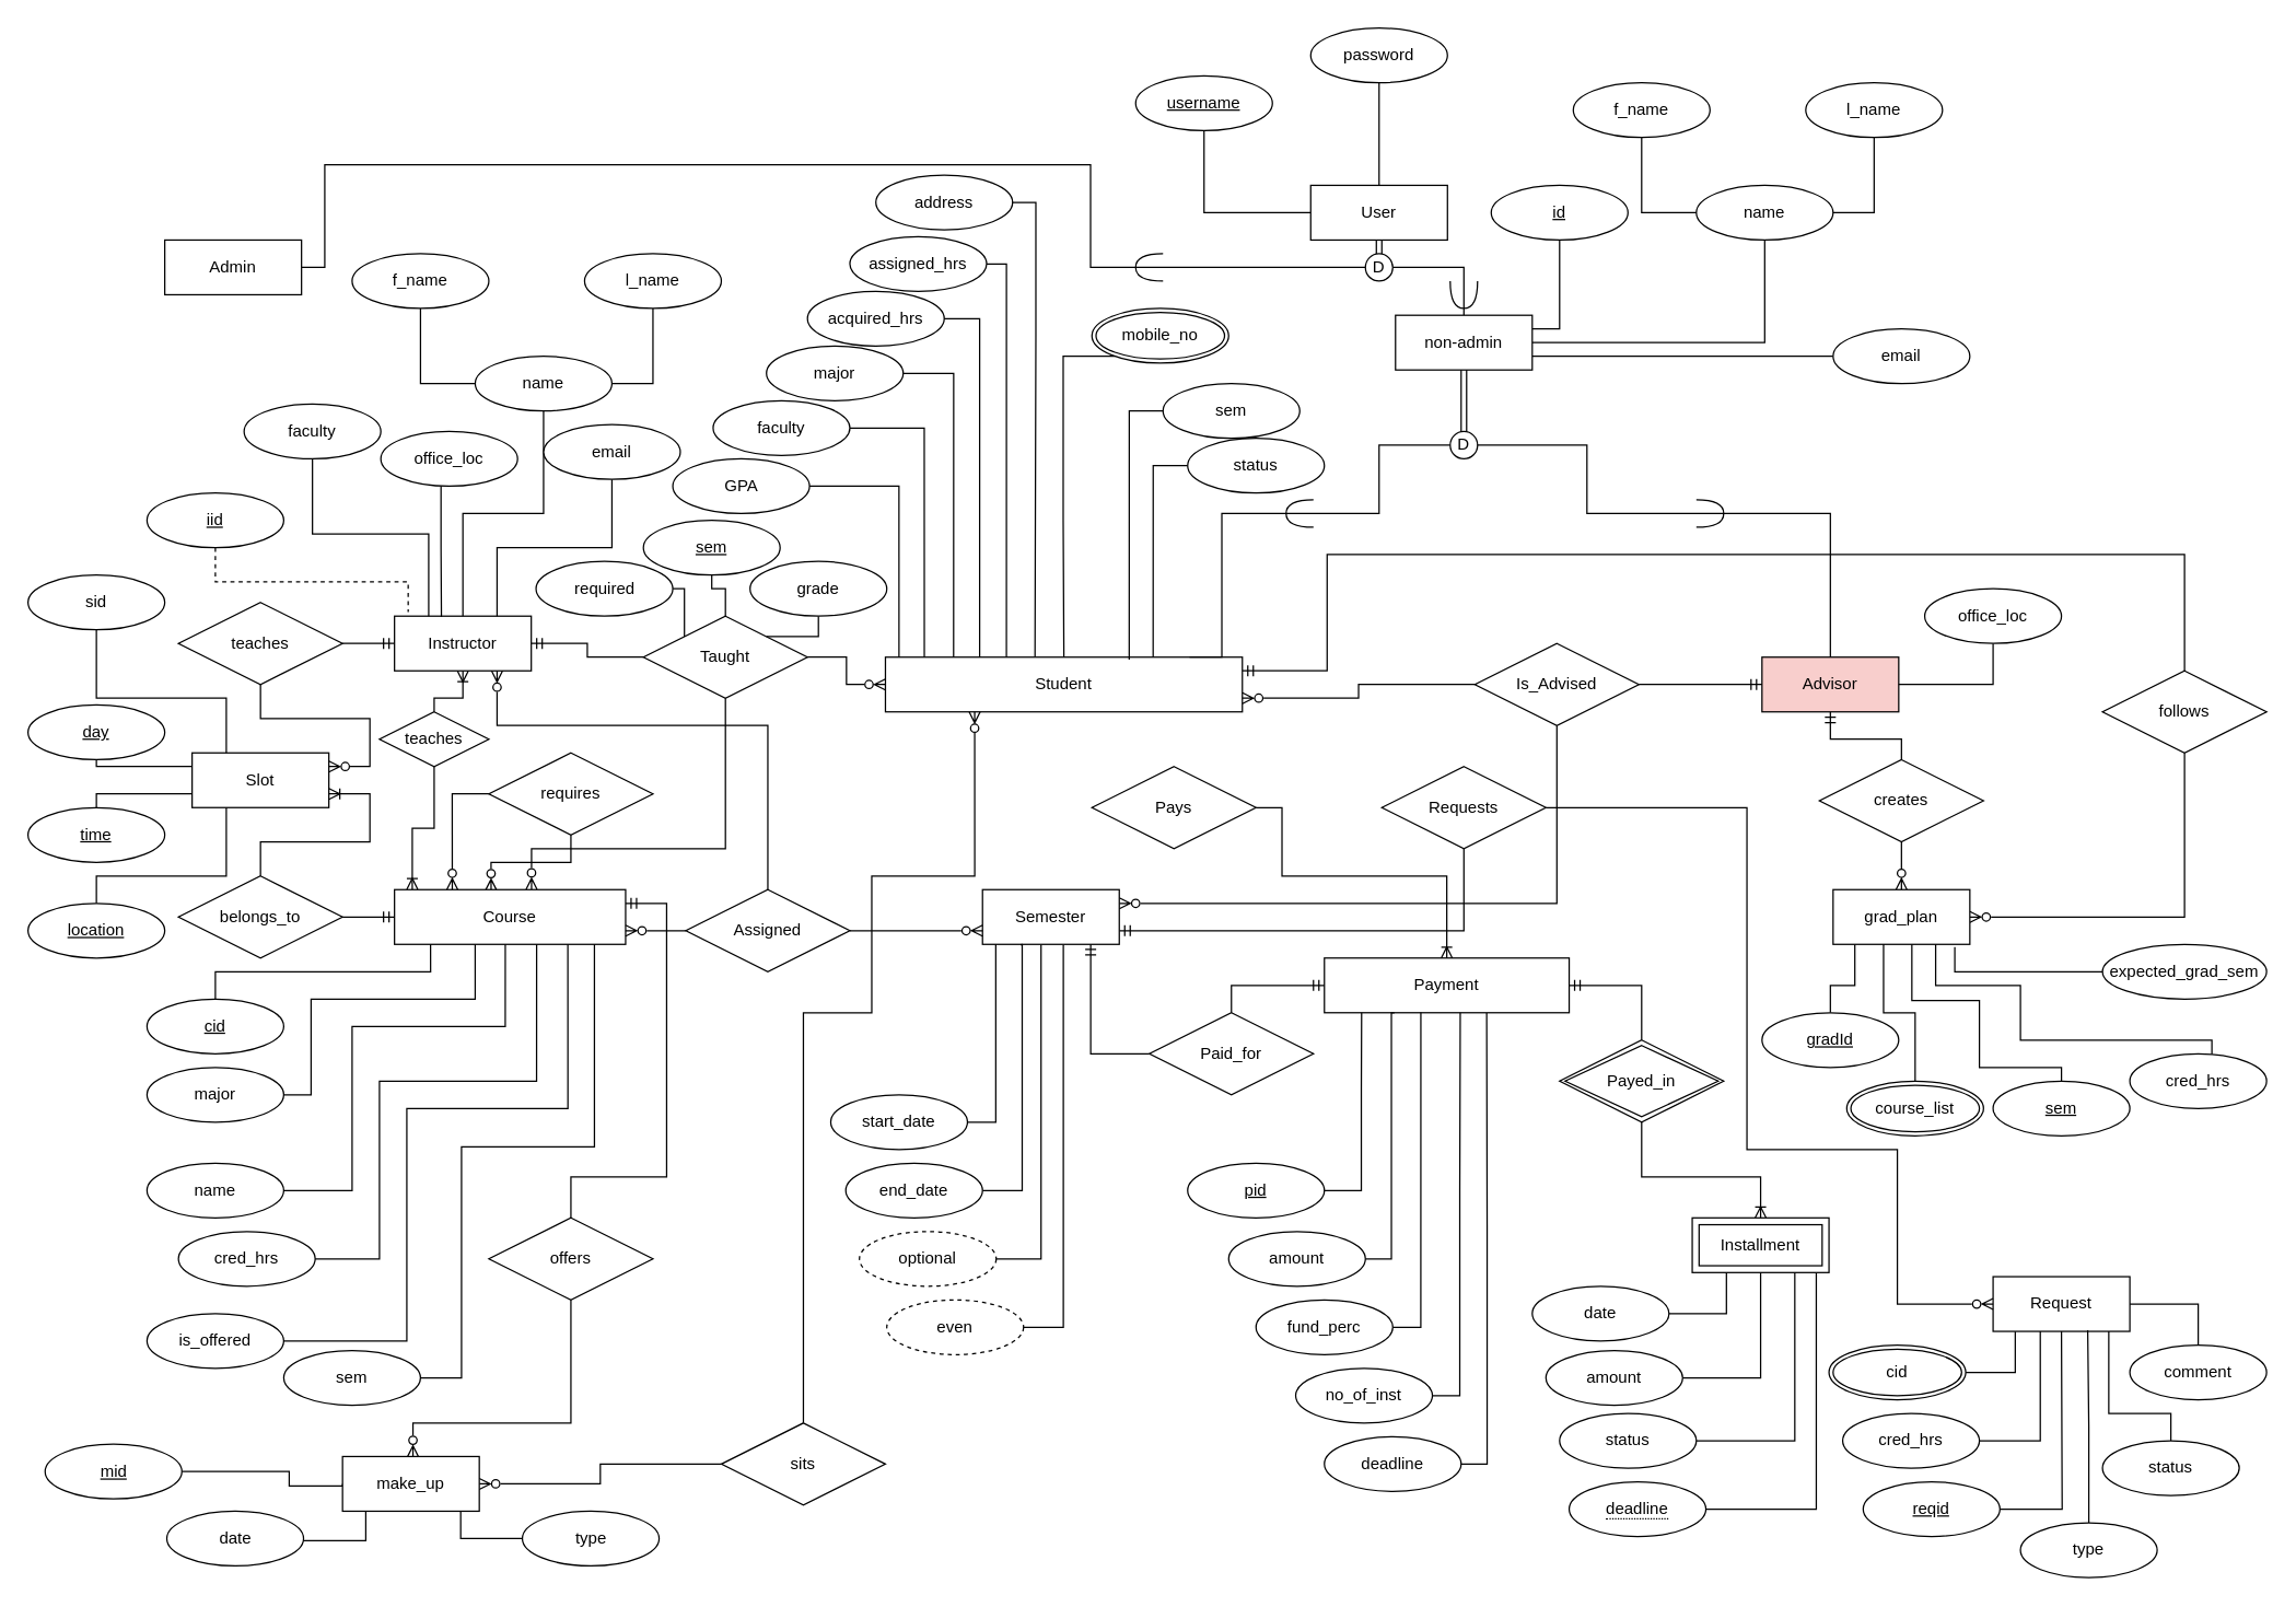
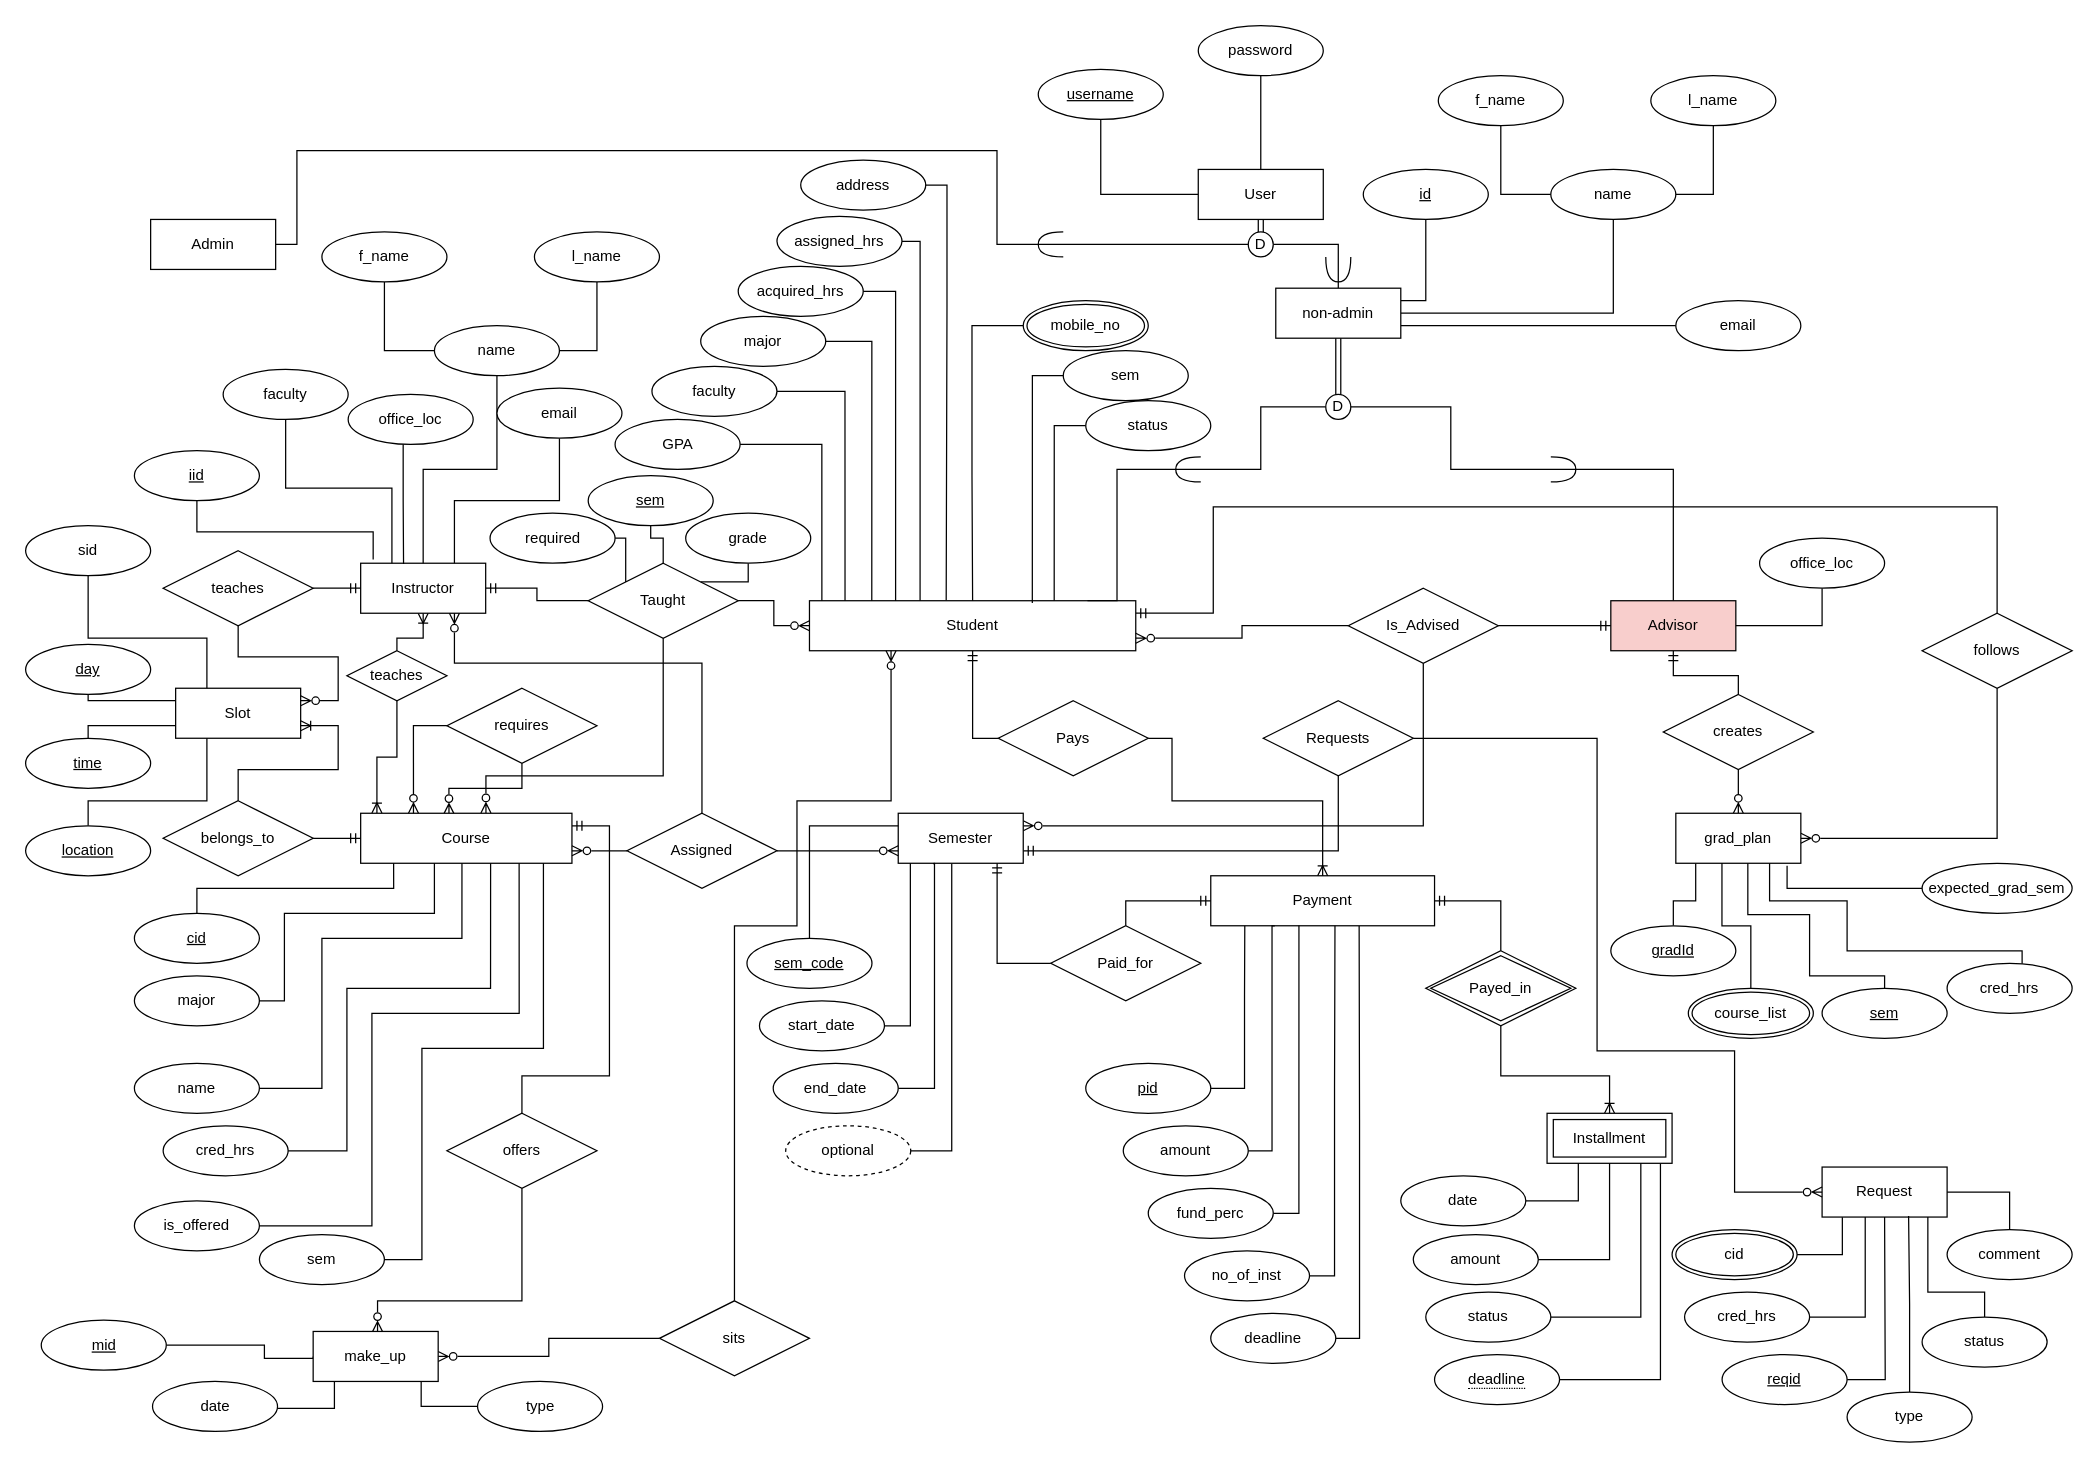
- <mxCell id="91" value="mobile_no" style="ellipse;shape=doubleEllipse;margin=3;whiteSpace=wrap;html=1;align=center;strokeColor=default;" parent="1" vertex="1"><mxGeometry x="798" y="225" width="100" height="40" as="geometry" /></mxCell>
+ <mxCell id="91" value="mobile_no" style="ellipse;shape=doubleEllipse;margin=3;whiteSpace=wrap;html=1;align=center;strokeColor=default;" parent="1" vertex="1"><mxGeometry x="818" y="240" width="100" height="40" as="geometry" /></mxCell>
- <mxCell id="187" style="edgeStyle=orthogonalEdgeStyle;rounded=0;orthogonalLoop=1;jettySize=auto;html=1;exitX=0.5;exitY=1;exitDx=0;exitDy=0;entryX=0.1;entryY=-0.075;entryDx=0;entryDy=0;entryPerimeter=0;endArrow=none;endFill=0;dashed=1;" parent="1" source="186" target="10" edge="1"><mxGeometry relative="1" as="geometry" /></mxCell>
+ <mxCell id="187" style="edgeStyle=orthogonalEdgeStyle;rounded=0;orthogonalLoop=1;jettySize=auto;html=1;exitX=0.5;exitY=1;exitDx=0;exitDy=0;entryX=0.1;entryY=-0.075;entryDx=0;entryDy=0;entryPerimeter=0;endArrow=none;endFill=0;" parent="1" source="186" target="10" edge="1"><mxGeometry relative="1" as="geometry" /></mxCell>
+ <mxCell id="2" style="edgeStyle=orthogonalEdgeStyle;rounded=0;orthogonalLoop=1;jettySize=auto;html=1;exitX=0.5;exitY=1;exitDx=0;exitDy=0;entryX=0;entryY=0.5;entryDx=0;entryDy=0;endArrow=none;endFill=0;startArrow=ERmandOne;startFill=0;strokeColor=default;" parent="1" source="5" target="45" edge="1"><mxGeometry relative="1" as="geometry" /></mxCell>
+ <mxCell id="118" style="edgeStyle=orthogonalEdgeStyle;rounded=0;orthogonalLoop=1;jettySize=auto;html=1;entryX=0;entryY=0.25;entryDx=0;entryDy=0;exitX=0.5;exitY=0;exitDx=0;exitDy=0;strokeColor=default;endArrow=none;endFill=0;" parent="1" source="119" target="22" edge="1"><mxGeometry relative="1" as="geometry" /></mxCell>
+ <mxCell id="119" value="&lt;u&gt;sem_code&lt;/u&gt;" style="ellipse;whiteSpace=wrap;html=1;align=center;strokeColor=default;" parent="1" vertex="1"><mxGeometry x="597" y="750" width="100" height="40" as="geometry" /></mxCell>
- <mxCell id="125" style="edgeStyle=orthogonalEdgeStyle;rounded=0;orthogonalLoop=1;jettySize=auto;html=1;strokeColor=default;endArrow=none;endFill=0;entryX=0.591;entryY=1.01;entryDx=0;entryDy=0;entryPerimeter=0;" parent="1" source="126" target="22" edge="1"><mxGeometry relative="1" as="geometry"><mxPoint x="777.333" y="696" as="targetPoint" /><Array as="points"><mxPoint x="777" y="970" /></Array></mxGeometry></mxCell>
- <mxCell id="126" value="even" style="ellipse;whiteSpace=wrap;html=1;align=center;strokeColor=default;dashed=1;" parent="1" vertex="1"><mxGeometry x="648" y="950" width="100" height="40" as="geometry" /></mxCell>
- <mxCell id="164" value="reqid" style="ellipse;whiteSpace=wrap;html=1;align=center;fontStyle=4;strokeColor=default;" parent="1" vertex="1"><mxGeometry x="1362" y="1083" width="100" height="40" as="geometry" /></mxCell>
+ <mxCell id="164" value="reqid" style="ellipse;whiteSpace=wrap;html=1;align=center;fontStyle=4;strokeColor=default;" parent="1" vertex="1"><mxGeometry x="1377" y="1083" width="100" height="40" as="geometry" /></mxCell>
